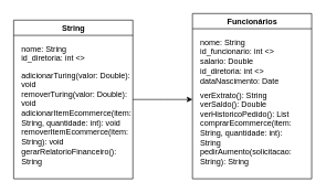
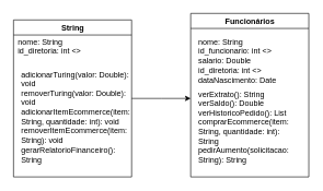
- <mxCell id="3" value="nome: String&#10;id_diretoria: int &lt;&lt;PK&gt;&gt;" style="text;strokeColor=none;fillColor=none;align=left;verticalAlign=top;whiteSpace=wrap;html=1;" parent="2" vertex="1"><mxGeometry x="10" y="30" width="160" height="40" as="geometry" /></mxCell>
+ <mxCell id="3" value="nome: String&#10;id_diretoria: int &lt;&lt;PK&gt;&gt;" style="text;strokeColor=none;fillColor=none;align=left;verticalAlign=top;whiteSpace=wrap;html=1;" parent="2" vertex="1"><mxGeometry x="5" y="20" width="160" height="40" as="geometry" /></mxCell>
